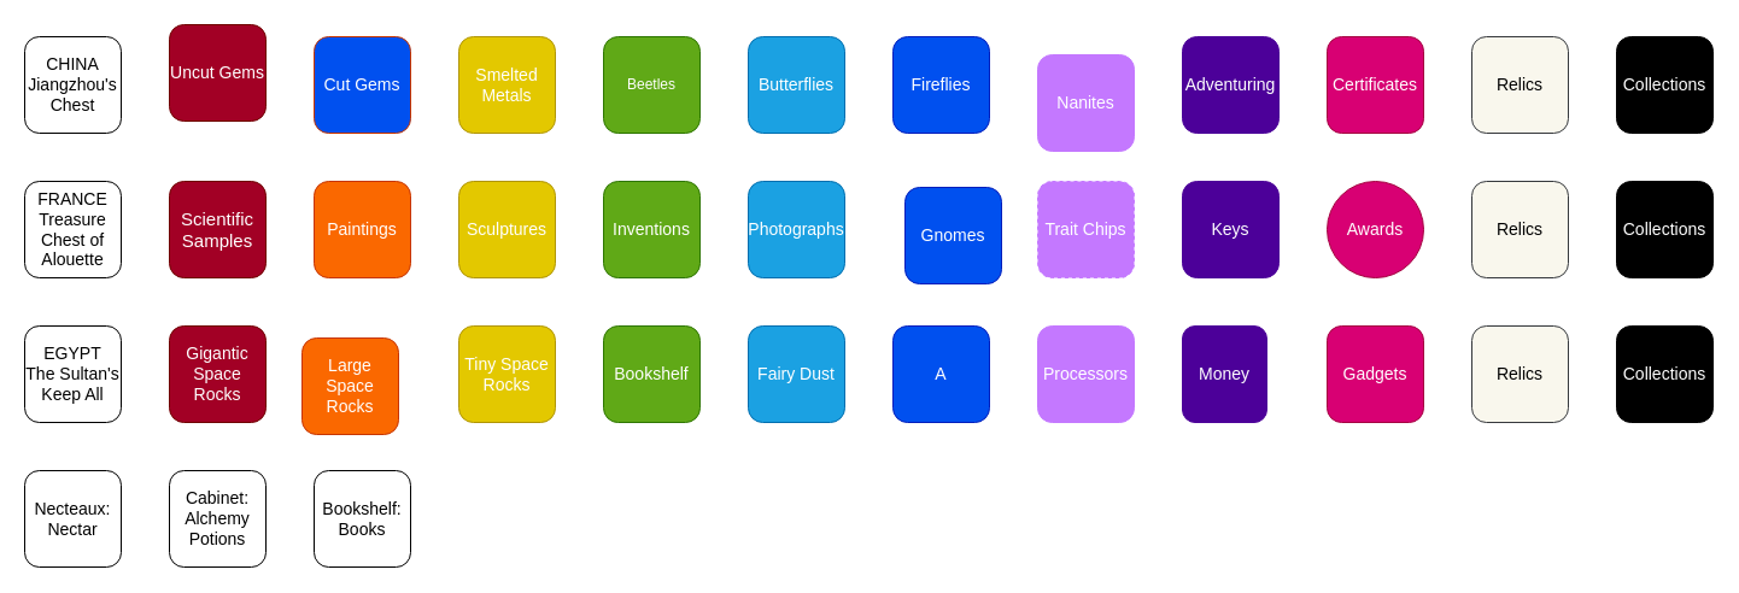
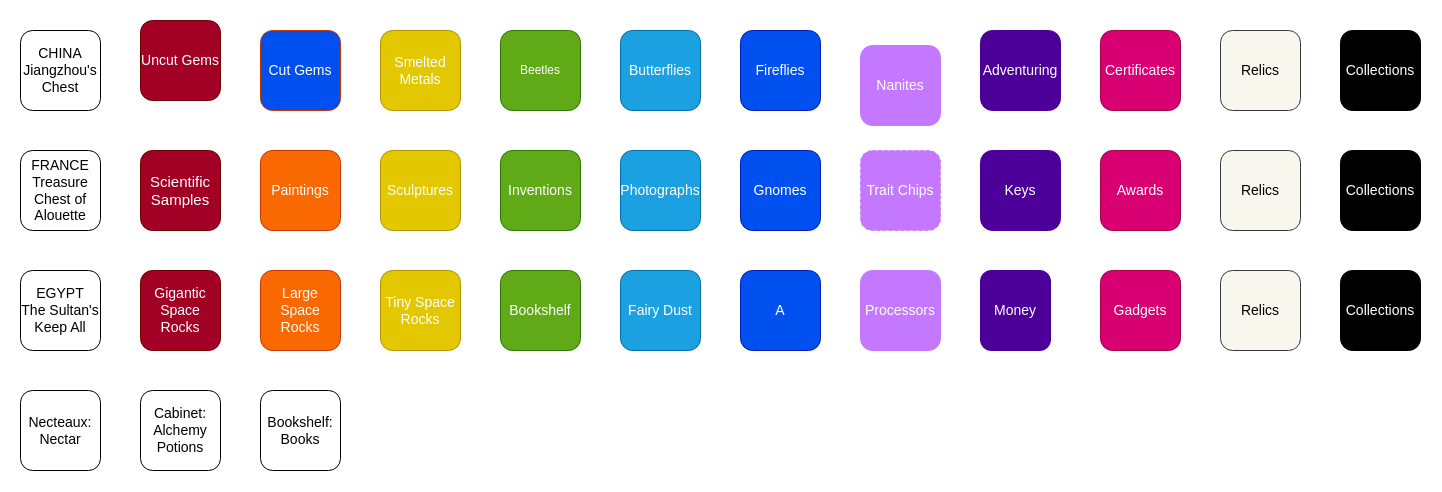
- <mxCell id="22" value="&lt;font style=&quot;font-size: 14px&quot;&gt;Awards&lt;/font&gt;" style="ellipse;whiteSpace=wrap;html=1;fontColor=#ffffff;fillColor=#d80073;strokeColor=#A50040;" parent="1" vertex="1"><mxGeometry x="1100" y="150" width="80" height="80" as="geometry" /></mxCell>
+ <mxCell id="22" value="&lt;font style=&quot;font-size: 14px&quot;&gt;Awards&lt;/font&gt;" style="rounded=1;whiteSpace=wrap;html=1;fontColor=#ffffff;fillColor=#d80073;strokeColor=#A50040;" parent="1" vertex="1"><mxGeometry x="1100" y="150" width="80" height="80" as="geometry" /></mxCell>
- <mxCell id="19" value="&lt;font style=&quot;font-size: 14px&quot;&gt;Gnomes&lt;/font&gt;" style="rounded=1;whiteSpace=wrap;html=1;fillColor=#0050ef;strokeColor=#001DBC;fontColor=#ffffff;" parent="1" vertex="1"><mxGeometry x="750" y="155" width="80" height="80" as="geometry" /></mxCell>
+ <mxCell id="19" value="&lt;font style=&quot;font-size: 14px&quot;&gt;Gnomes&lt;/font&gt;" style="rounded=1;whiteSpace=wrap;html=1;fillColor=#0050ef;strokeColor=#001DBC;fontColor=#ffffff;" parent="1" vertex="1"><mxGeometry x="740" y="150" width="80" height="80" as="geometry" /></mxCell>
- <mxCell id="24" value="&lt;span style=&quot;font-size: 14px&quot;&gt;Large Space Rocks&lt;/span&gt;" style="rounded=1;whiteSpace=wrap;html=1;fillColor=#fa6800;strokeColor=#C73500;fontColor=#FFFFFF;" parent="1" vertex="1"><mxGeometry x="250" y="280" width="80" height="80" as="geometry" /></mxCell>
+ <mxCell id="24" value="&lt;span style=&quot;font-size: 14px&quot;&gt;Large Space Rocks&lt;/span&gt;" style="rounded=1;whiteSpace=wrap;html=1;fillColor=#fa6800;strokeColor=#C73500;fontColor=#FFFFFF;" parent="1" vertex="1"><mxGeometry x="260" y="270" width="80" height="80" as="geometry" /></mxCell>
